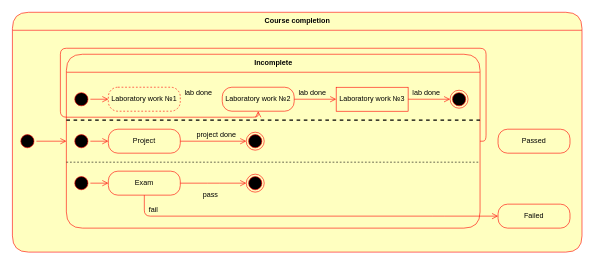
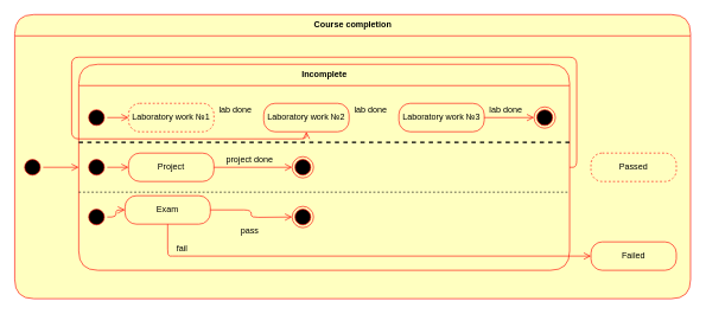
- <mxCell id="13" value="" style="edgeStyle=orthogonalEdgeStyle;html=1;verticalAlign=bottom;endArrow=open;endSize=8;strokeColor=#ff0000;exitX=1;exitY=0.5;exitDx=0;exitDy=0;entryX=0;entryY=0.5;entryDx=0;entryDy=0;" edge="1" parent="1" source="10" target="11"><mxGeometry relative="1" as="geometry"><mxPoint x="630" y="255" as="targetPoint" /><mxPoint x="630" y="195" as="sourcePoint" /></mxGeometry></mxCell>
- <mxCell id="11" value="Laboratory work №3" style="whiteSpace=wrap;html=1;arcSize=40;fontColor=#000000;fillColor=#ffffc0;strokeColor=#ff0000;rounded=0;" vertex="1" parent="1"><mxGeometry x="560" y="145" width="120" height="40" as="geometry" /></mxCell>
+ <mxCell id="11" value="Laboratory work №3" style="rounded=1;whiteSpace=wrap;html=1;arcSize=40;fontColor=#000000;fillColor=#ffffc0;strokeColor=#ff0000;" vertex="1" parent="1"><mxGeometry x="560" y="145" width="120" height="40" as="geometry" /></mxCell>
- <mxCell id="22" value="project done" style="text;html=1;align=center;verticalAlign=middle;resizable=0;points=[];autosize=1;" vertex="1" parent="1"><mxGeometry x="320" y="215" width="80" height="20" as="geometry" /></mxCell>
+ <mxCell id="22" value="project done" style="text;html=1;align=center;verticalAlign=middle;resizable=0;points=[];autosize=1;" vertex="1" parent="1"><mxGeometry x="310" y="215" width="80" height="20" as="geometry" /></mxCell>
- <mxCell id="31" value="Passed" style="rounded=1;whiteSpace=wrap;html=1;arcSize=40;fontColor=#000000;fillColor=#ffffc0;strokeColor=#ff0000;" vertex="1" parent="1"><mxGeometry x="830" y="215" width="120" height="40" as="geometry" /></mxCell>
+ <mxCell id="31" value="Passed" style="rounded=1;whiteSpace=wrap;html=1;arcSize=40;fontColor=#000000;fillColor=#ffffc0;strokeColor=#ff0000;dashed=1;" vertex="1" parent="1"><mxGeometry x="830" y="215" width="120" height="40" as="geometry" /></mxCell>
- <mxCell id="24" value="Exam" style="rounded=1;whiteSpace=wrap;html=1;arcSize=40;fontColor=#000000;fillColor=#ffffc0;strokeColor=#ff0000;" vertex="1" parent="1"><mxGeometry x="180" y="285" width="120" height="40" as="geometry" /></mxCell>
+ <mxCell id="24" value="Exam" style="rounded=1;whiteSpace=wrap;html=1;arcSize=40;fontColor=#000000;fillColor=#ffffc0;strokeColor=#ff0000;" vertex="1" parent="1"><mxGeometry x="175" y="275" width="120" height="40" as="geometry" /></mxCell>
